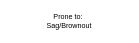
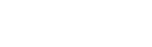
- <mxCell id="2" value="Prone to:&amp;nbsp;&lt;br&gt;Sag/Brownout" style="text;html=1;strokeColor=none;fillColor=none;align=center;verticalAlign=middle;whiteSpace=wrap;rounded=0;" vertex="1" parent="1"><mxGeometry x="20" y="20" width="190" height="30" as="geometry" /></mxCell>
